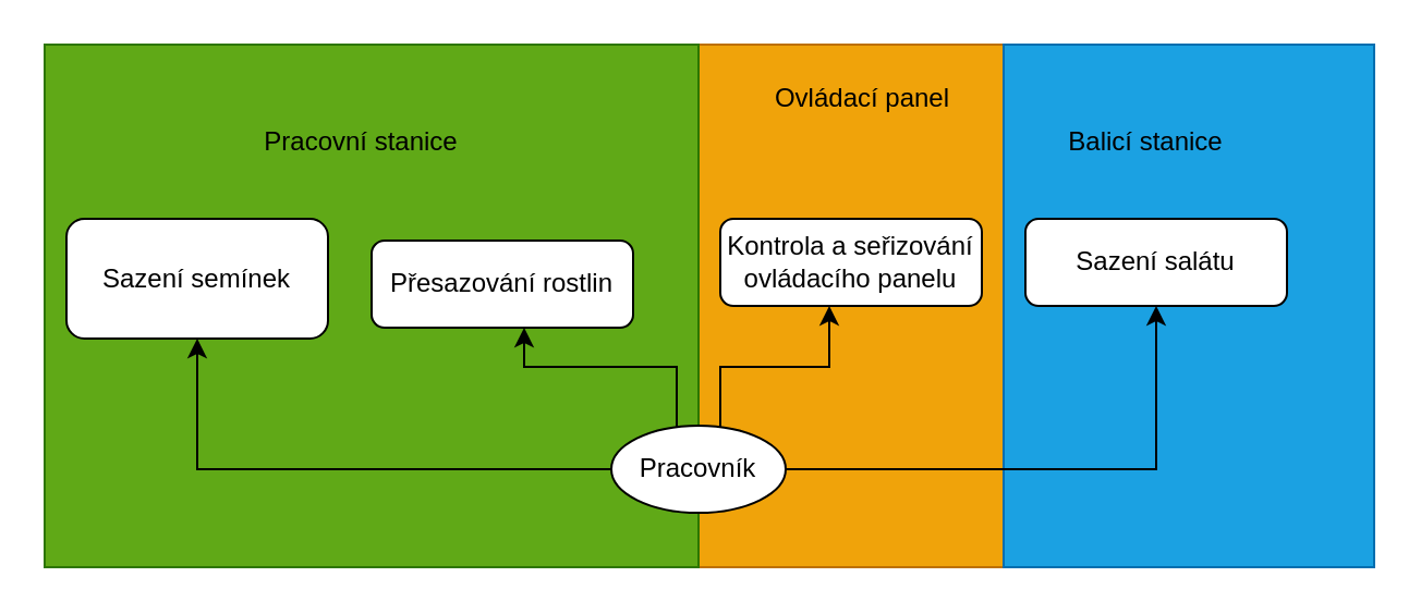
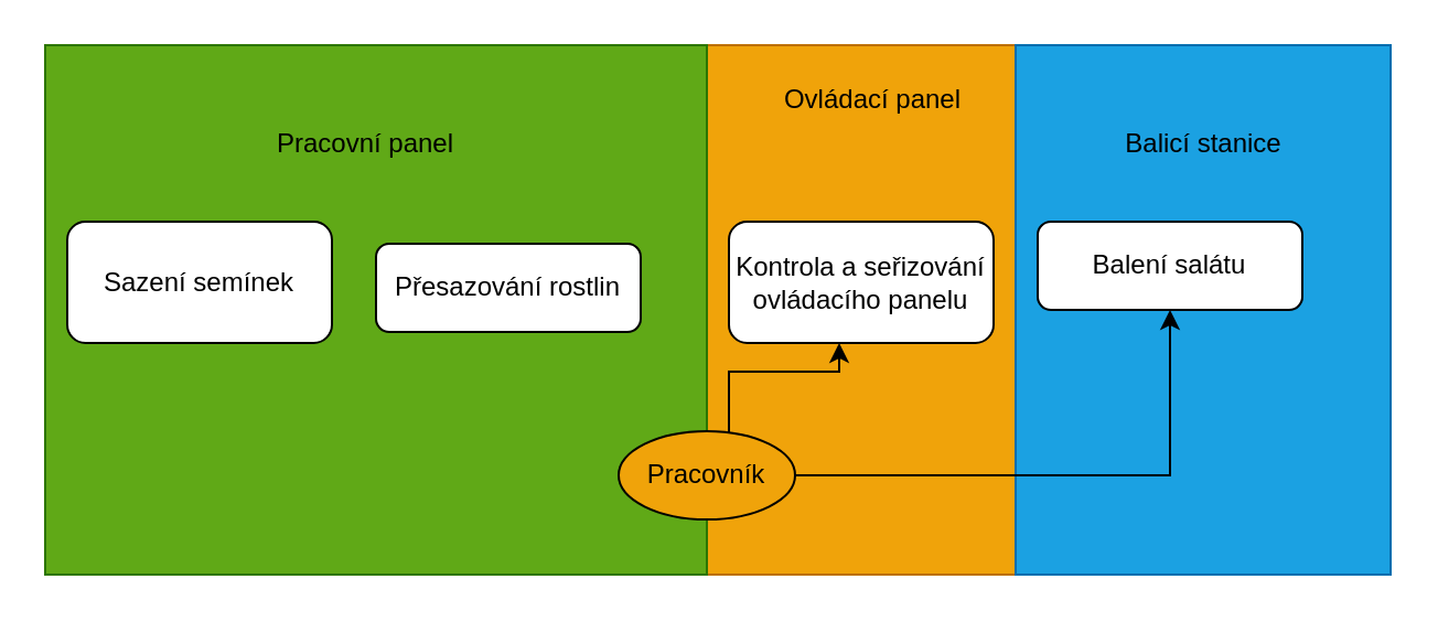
- <mxCell id="14" value="&lt;font color=&quot;#000000&quot;&gt;Pracovní stanice&lt;/font&gt;" style="text;html=1;align=center;verticalAlign=middle;resizable=0;points=[];autosize=1;strokeColor=none;fillColor=none;" vertex="1" parent="1"><mxGeometry x="110" y="50" width="110" height="30" as="geometry" /></mxCell>
+ <mxCell id="14" value="&lt;font color=&quot;#000000&quot;&gt;Pracovní panel&lt;/font&gt;" style="text;html=1;align=center;verticalAlign=middle;resizable=0;points=[];autosize=1;strokeColor=none;fillColor=none;" vertex="1" parent="1"><mxGeometry x="110" y="50" width="110" height="30" as="geometry" /></mxCell>
- <mxCell id="16" value="&lt;font color=&quot;#000000&quot;&gt;Balicí stanice&lt;/font&gt;" style="text;html=1;align=center;verticalAlign=middle;resizable=0;points=[];autosize=1;strokeColor=none;fillColor=none;" vertex="1" parent="1"><mxGeometry x="480" y="50" width="90" height="30" as="geometry" /></mxCell>
+ <mxCell id="16" value="&lt;font color=&quot;#000000&quot;&gt;Balicí stanice&lt;/font&gt;" style="text;html=1;align=center;verticalAlign=middle;resizable=0;points=[];autosize=1;strokeColor=none;fillColor=none;" vertex="1" parent="1"><mxGeometry x="500" y="50" width="90" height="30" as="geometry" /></mxCell>
- <mxCell id="12" value="Kontrola a seřizování ovládacího panelu" style="rounded=1;whiteSpace=wrap;html=1;" vertex="1" parent="1"><mxGeometry x="330" y="100" width="120" height="40" as="geometry" /></mxCell>
+ <mxCell id="12" value="Kontrola a seřizování ovládacího panelu" style="rounded=1;whiteSpace=wrap;html=1;" vertex="1" parent="1"><mxGeometry x="330" y="100" width="120" height="55" as="geometry" /></mxCell>
- <mxCell id="13" value="Sazení salátu" style="rounded=1;whiteSpace=wrap;html=1;" vertex="1" parent="1"><mxGeometry x="470" y="100" width="120" height="40" as="geometry" /></mxCell>
+ <mxCell id="13" value="Balení salátu" style="rounded=1;whiteSpace=wrap;html=1;" vertex="1" parent="1"><mxGeometry x="470" y="100" width="120" height="40" as="geometry" /></mxCell>
- <mxCell id="7" style="edgeStyle=orthogonalEdgeStyle;rounded=0;orthogonalLoop=1;jettySize=auto;html=1;" edge="1" parent="1" source="10" target="11"><mxGeometry relative="1" as="geometry"><Array as="points"><mxPoint x="310" y="168" /><mxPoint x="240" y="168" /></Array></mxGeometry></mxCell>
- <mxCell id="6" style="edgeStyle=orthogonalEdgeStyle;rounded=0;orthogonalLoop=1;jettySize=auto;html=1;" edge="1" parent="1" source="10" target="5"><mxGeometry relative="1" as="geometry" /></mxCell>
- <mxCell id="10" value="Pracovník" style="ellipse;whiteSpace=wrap;html=1;" vertex="1" parent="1"><mxGeometry x="280" y="195" width="80" height="40" as="geometry" /></mxCell>
+ <mxCell id="10" value="Pracovník" style="ellipse;whiteSpace=wrap;html=1;fillColor=#f0a30a;" vertex="1" parent="1"><mxGeometry x="280" y="195" width="80" height="40" as="geometry" /></mxCell>
